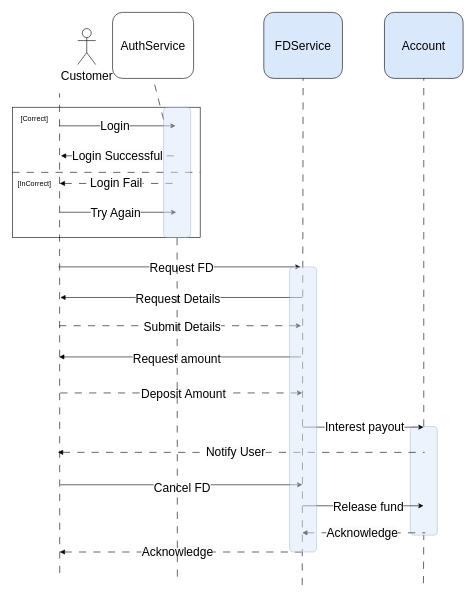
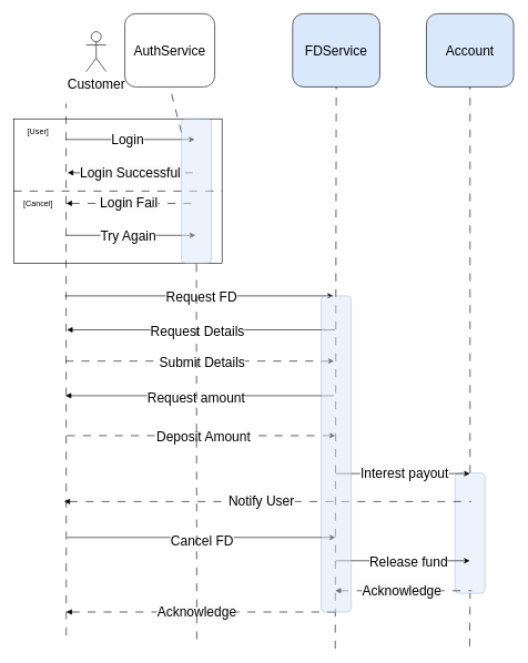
- <mxCell id="47" value="[Correct]" style="text;html=1;align=center;verticalAlign=middle;whiteSpace=wrap;rounded=0;" vertex="1" parent="1"><mxGeometry x="27" y="182" width="60" height="30" as="geometry" /></mxCell>
+ <mxCell id="47" value="[User]" style="text;html=1;align=center;verticalAlign=middle;whiteSpace=wrap;rounded=0;" vertex="1" parent="1"><mxGeometry x="27" y="182" width="60" height="30" as="geometry" /></mxCell>
- <mxCell id="48" value="[InCorrect]" style="text;html=1;align=center;verticalAlign=middle;whiteSpace=wrap;rounded=0;" vertex="1" parent="1"><mxGeometry x="27" y="290" width="60" height="30" as="geometry" /></mxCell>
+ <mxCell id="48" value="[Cancel]" style="text;html=1;align=center;verticalAlign=middle;whiteSpace=wrap;rounded=0;" vertex="1" parent="1"><mxGeometry x="27" y="290" width="60" height="30" as="geometry" /></mxCell>
